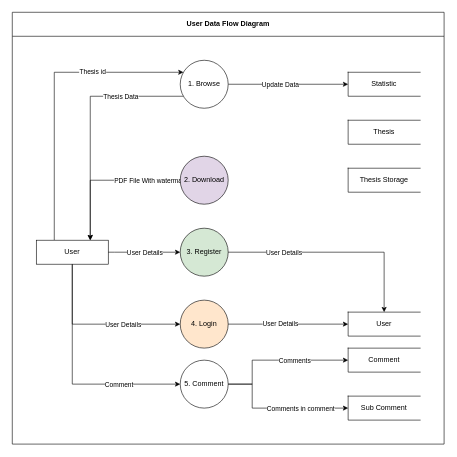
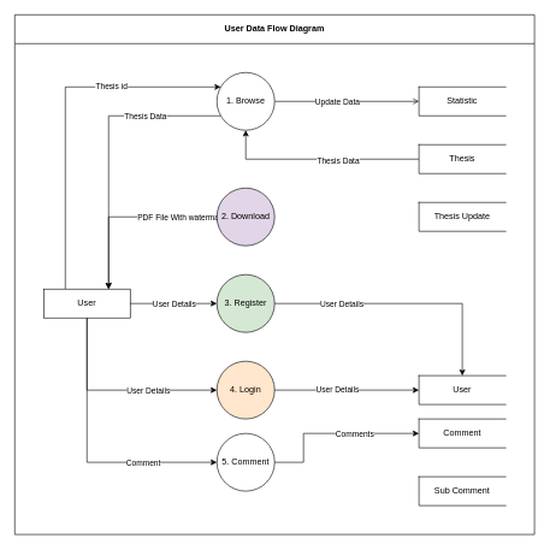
- <mxCell id="8" style="edgeStyle=orthogonalEdgeStyle;rounded=0;orthogonalLoop=1;jettySize=auto;html=1;" parent="2" source="15" target="10" edge="1"><mxGeometry relative="1" as="geometry"><mxPoint x="400" y="479.95" as="sourcePoint" /><Array as="points"><mxPoint x="330" y="110" /></Array></mxGeometry></mxCell>
+ <mxCell id="8" style="edgeStyle=orthogonalEdgeStyle;rounded=0;orthogonalLoop=1;jettySize=auto;html=1;endArrow=open;" parent="2" source="15" target="10" edge="1"><mxGeometry relative="1" as="geometry"><mxPoint x="400" y="479.95" as="sourcePoint" /><Array as="points"><mxPoint x="330" y="110" /></Array></mxGeometry></mxCell>
+ <mxCell id="17" style="edgeStyle=orthogonalEdgeStyle;rounded=0;orthogonalLoop=1;jettySize=auto;html=1;" parent="2" source="19" target="15" edge="1"><mxGeometry relative="1" as="geometry"><mxPoint x="390" y="549.95" as="targetPoint" /><Array as="points"><mxPoint x="320" y="200" /></Array></mxGeometry></mxCell>
+ <mxCell id="18" value="Thesis Data" style="edgeLabel;html=1;align=center;verticalAlign=middle;resizable=0;points=[];" parent="17" vertex="1" connectable="0"><mxGeometry x="-0.191" y="1" relative="1" as="geometry"><mxPoint as="offset" /></mxGeometry></mxCell>
- <mxCell id="20" value="Thesis Storage" style="html=1;dashed=0;whiteSpace=wrap;shape=partialRectangle;right=0;" parent="2" vertex="1"><mxGeometry x="560" y="260" width="120" height="40" as="geometry" /></mxCell>
+ <mxCell id="20" value="Thesis Update" style="html=1;dashed=0;whiteSpace=wrap;shape=partialRectangle;right=0;" parent="2" vertex="1"><mxGeometry x="560" y="260" width="120" height="40" as="geometry" /></mxCell>
- <mxCell id="37" style="edgeStyle=orthogonalEdgeStyle;rounded=0;orthogonalLoop=1;jettySize=auto;html=1;" parent="2" source="23" target="26" edge="1"><mxGeometry relative="1" as="geometry"><Array as="points"><mxPoint x="400" y="620" /><mxPoint x="400" y="660" /></Array><mxPoint x="400" y="319.979" as="sourcePoint" /></mxGeometry></mxCell>
- <mxCell id="38" value="Comments in comment" style="edgeLabel;html=1;align=center;verticalAlign=middle;resizable=0;points=[];" parent="37" vertex="1" connectable="0"><mxGeometry x="0.234" y="-1" relative="1" as="geometry"><mxPoint x="12" y="-1" as="offset" /></mxGeometry></mxCell>
